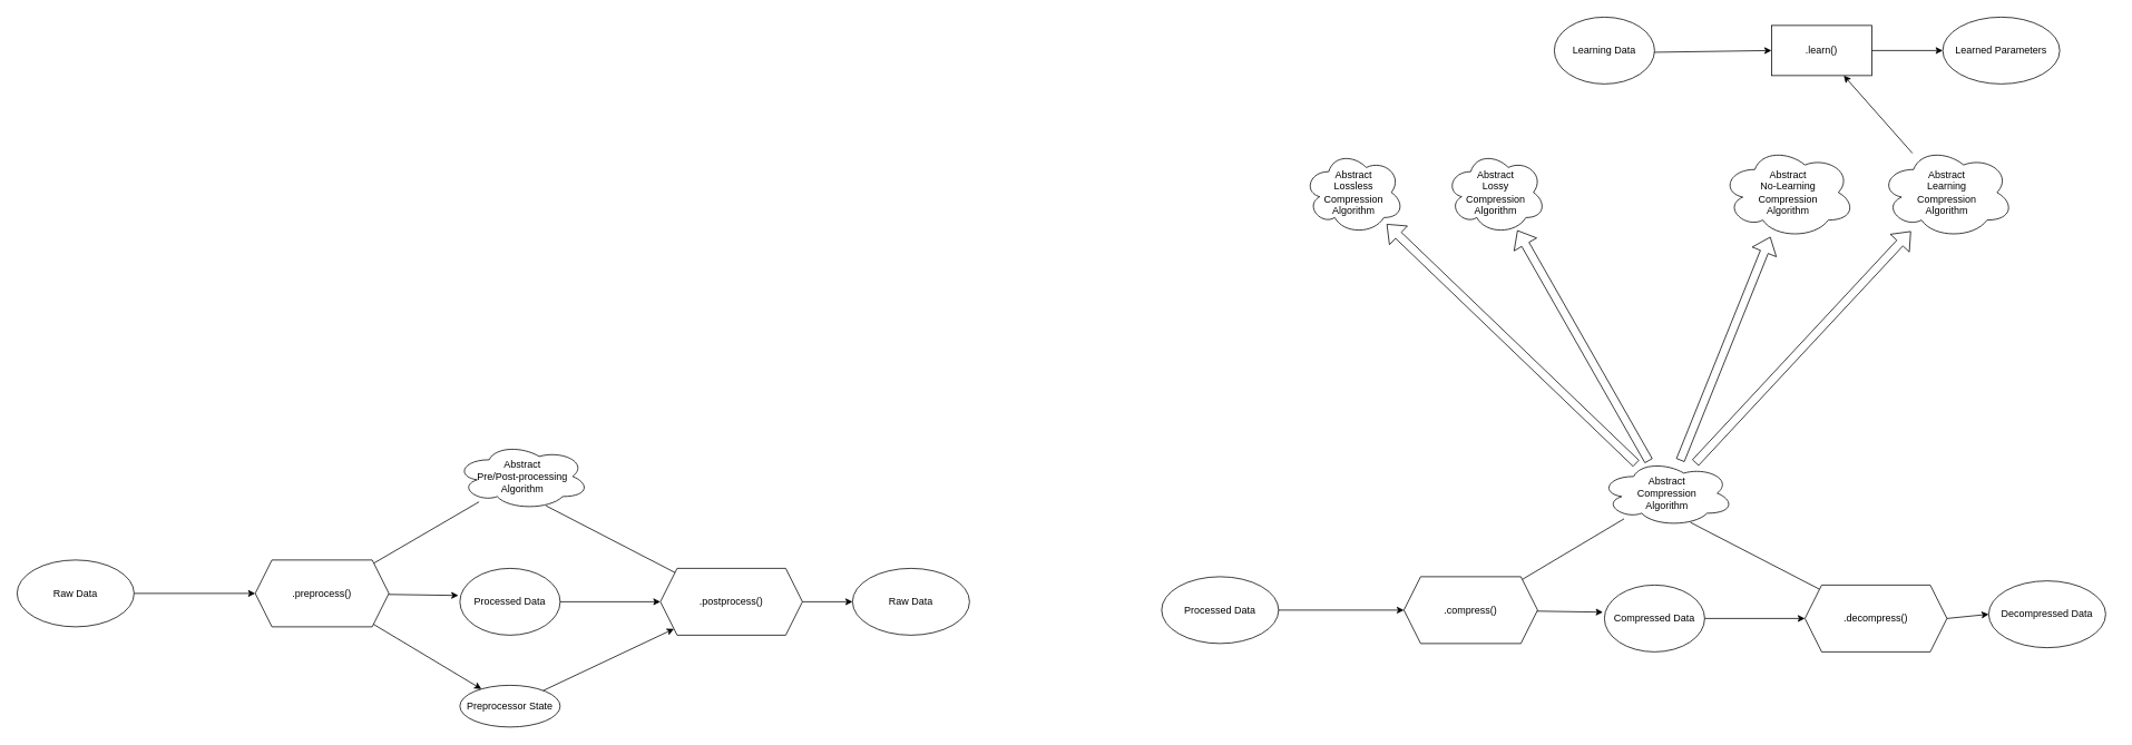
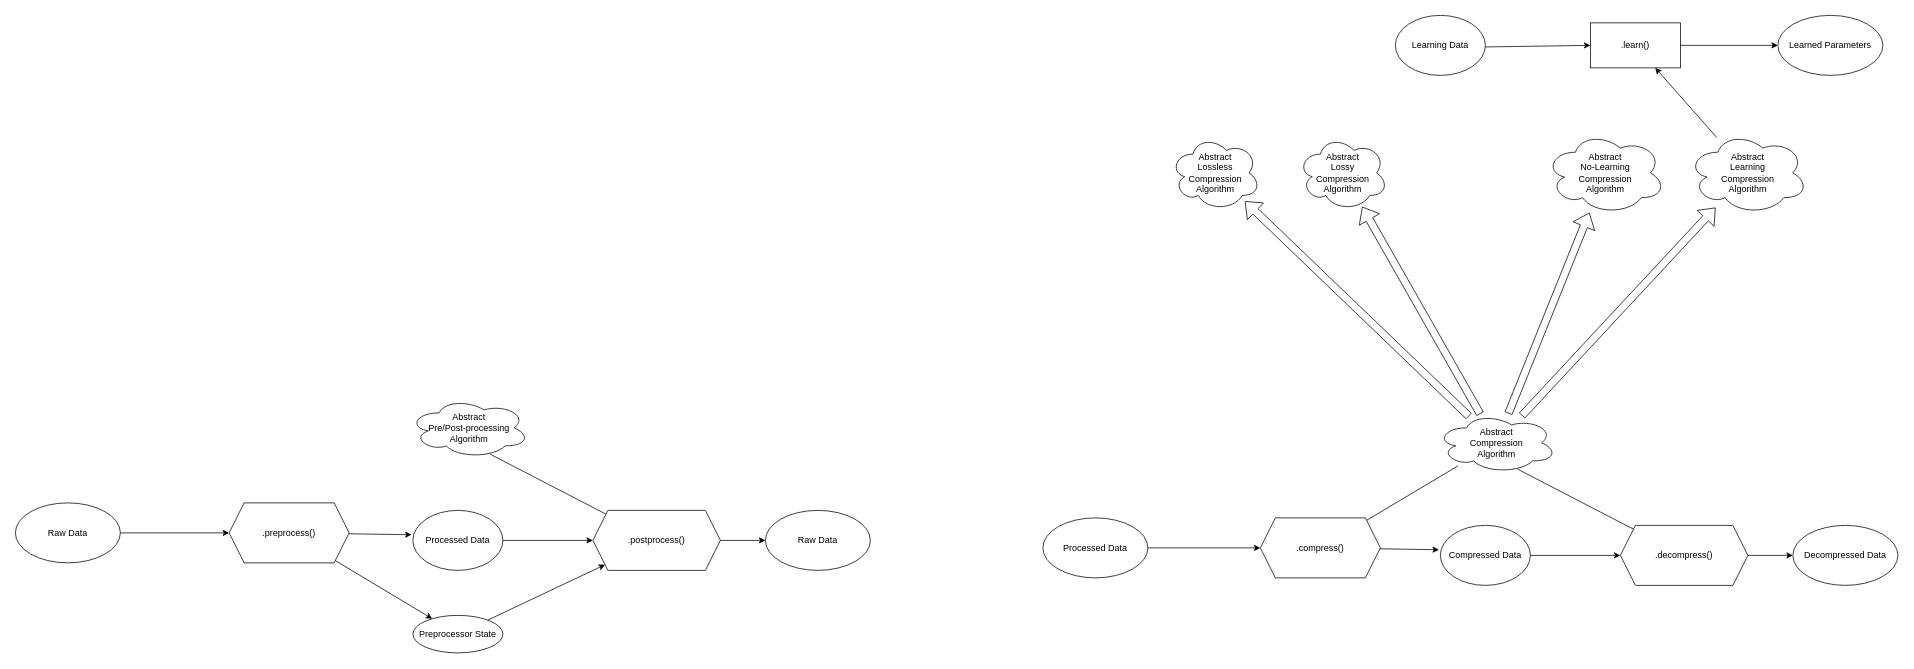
- <mxCell id="21" value="&lt;div&gt;Learned Parameters&lt;/div&gt;" style="ellipse;whiteSpace=wrap;html=1;" vertex="1" parent="1"><mxGeometry x="2325" y="20" width="140" height="80" as="geometry" /></mxCell>
+ <mxCell id="21" value="&lt;div&gt;Learned Parameters&lt;/div&gt;" style="ellipse;whiteSpace=wrap;html=1;" vertex="1" parent="1"><mxGeometry x="2370" y="20" width="140" height="80" as="geometry" /></mxCell>
- <mxCell id="29" value="" style="endArrow=none;html=1;rounded=0;" edge="1" parent="1" source="34" target="28"><mxGeometry width="50" height="50" relative="1" as="geometry"><mxPoint x="445.938" y="680" as="sourcePoint" /><mxPoint x="570" y="550" as="targetPoint" /></mxGeometry></mxCell>
- <mxCell id="12" value="&lt;div&gt;Decompressed Data&lt;/div&gt;" style="ellipse;whiteSpace=wrap;html=1;" parent="1" vertex="1"><mxGeometry x="2380" y="695" width="140" height="80" as="geometry" /></mxCell>
+ <mxCell id="12" value="&lt;div&gt;Decompressed Data&lt;/div&gt;" style="ellipse;whiteSpace=wrap;html=1;" parent="1" vertex="1"><mxGeometry x="2390" y="700" width="140" height="80" as="geometry" /></mxCell>
